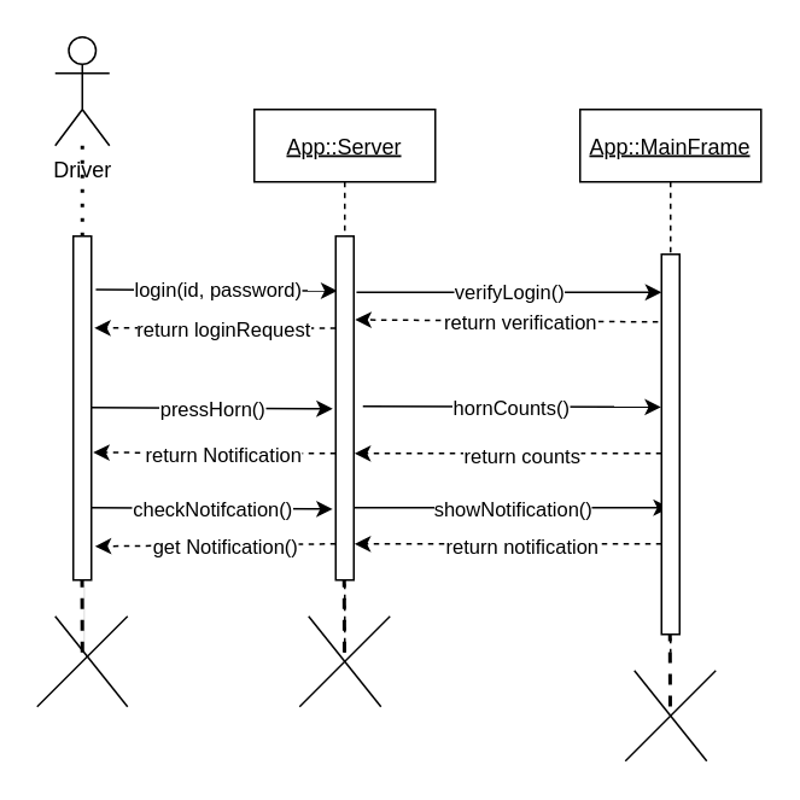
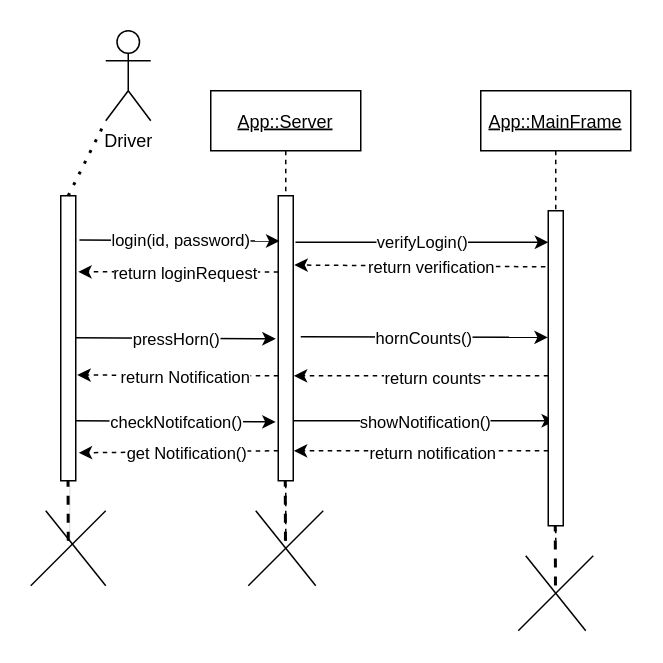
- <mxCell id="21" value="Driver" style="shape=umlActor;verticalLabelPosition=bottom;verticalAlign=top;html=1;outlineConnect=0;" vertex="1" parent="1"><mxGeometry x="30" y="20" width="30" height="60" as="geometry" /></mxCell>
+ <mxCell id="21" value="Driver" style="shape=umlActor;verticalLabelPosition=bottom;verticalAlign=top;html=1;outlineConnect=0;" vertex="1" parent="1"><mxGeometry x="70" y="20" width="30" height="60" as="geometry" /></mxCell>
